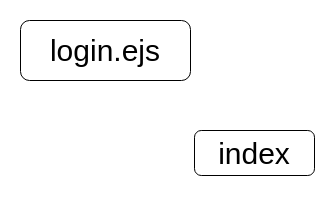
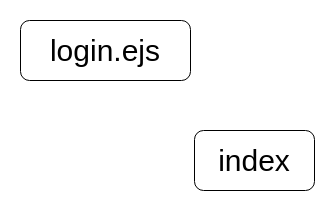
- <mxCell id="2" value="&lt;font style=&quot;font-size: 30px&quot;&gt;index&lt;/font&gt;" style="rounded=1;whiteSpace=wrap;html=1;" vertex="1" parent="1"><mxGeometry x="194" y="130" width="120" height="45" as="geometry" /></mxCell>
+ <mxCell id="2" value="&lt;font style=&quot;font-size: 30px&quot;&gt;index&lt;/font&gt;" style="rounded=1;whiteSpace=wrap;html=1;" vertex="1" parent="1"><mxGeometry x="194" y="130" width="120" height="60" as="geometry" /></mxCell>
